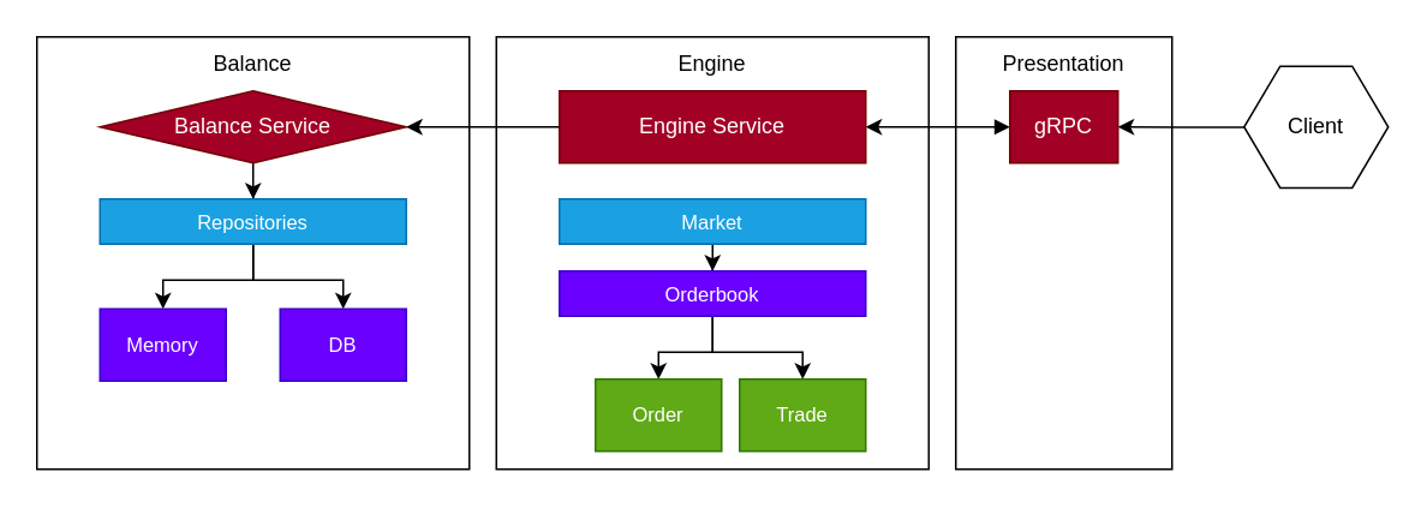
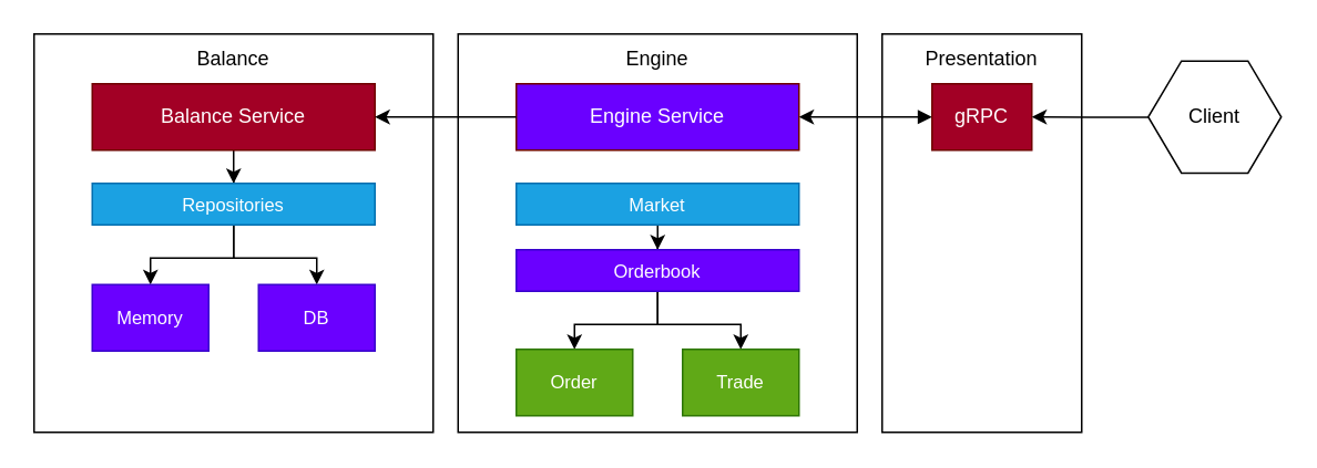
- <mxCell id="15" value="Balance Service" style="rhombus;whiteSpace=wrap;html=1;labelPosition=center;verticalLabelPosition=middle;align=center;verticalAlign=middle;fillColor=#a20025;strokeColor=#6F0000;fontColor=#ffffff;" parent="1" vertex="1"><mxGeometry x="55" y="50" width="170" height="40" as="geometry" /></mxCell>
+ <mxCell id="15" value="Balance Service" style="rounded=0;whiteSpace=wrap;html=1;labelPosition=center;verticalLabelPosition=middle;align=center;verticalAlign=middle;fillColor=#a20025;strokeColor=#6F0000;fontColor=#ffffff;" parent="1" vertex="1"><mxGeometry x="55" y="50" width="170" height="40" as="geometry" /></mxCell>
- <mxCell id="4" value="Engine Service" style="rounded=0;whiteSpace=wrap;html=1;labelPosition=center;verticalLabelPosition=middle;align=center;verticalAlign=middle;fillColor=#a20025;strokeColor=#6F0000;fontColor=#ffffff;" parent="1" vertex="1"><mxGeometry x="310" y="50" width="170" height="40" as="geometry" /></mxCell>
+ <mxCell id="4" value="Engine Service" style="rounded=0;whiteSpace=wrap;html=1;labelPosition=center;verticalLabelPosition=middle;align=center;verticalAlign=middle;fillColor=#6a00ff;strokeColor=#6F0000;fontColor=#ffffff;" parent="1" vertex="1"><mxGeometry x="310" y="50" width="170" height="40" as="geometry" /></mxCell>
- <mxCell id="10" value="Order" style="rounded=0;whiteSpace=wrap;html=1;labelPosition=center;verticalLabelPosition=middle;align=center;verticalAlign=middle;fillColor=#60a917;strokeColor=#2D7600;fontSize=11;fontColor=#ffffff;" parent="1" vertex="1"><mxGeometry x="330" y="210" width="70" height="40" as="geometry" /></mxCell>
+ <mxCell id="10" value="Order" style="rounded=0;whiteSpace=wrap;html=1;labelPosition=center;verticalLabelPosition=middle;align=center;verticalAlign=middle;fillColor=#60a917;strokeColor=#2D7600;fontSize=11;fontColor=#ffffff;" parent="1" vertex="1"><mxGeometry x="310" y="210" width="70" height="40" as="geometry" /></mxCell>
